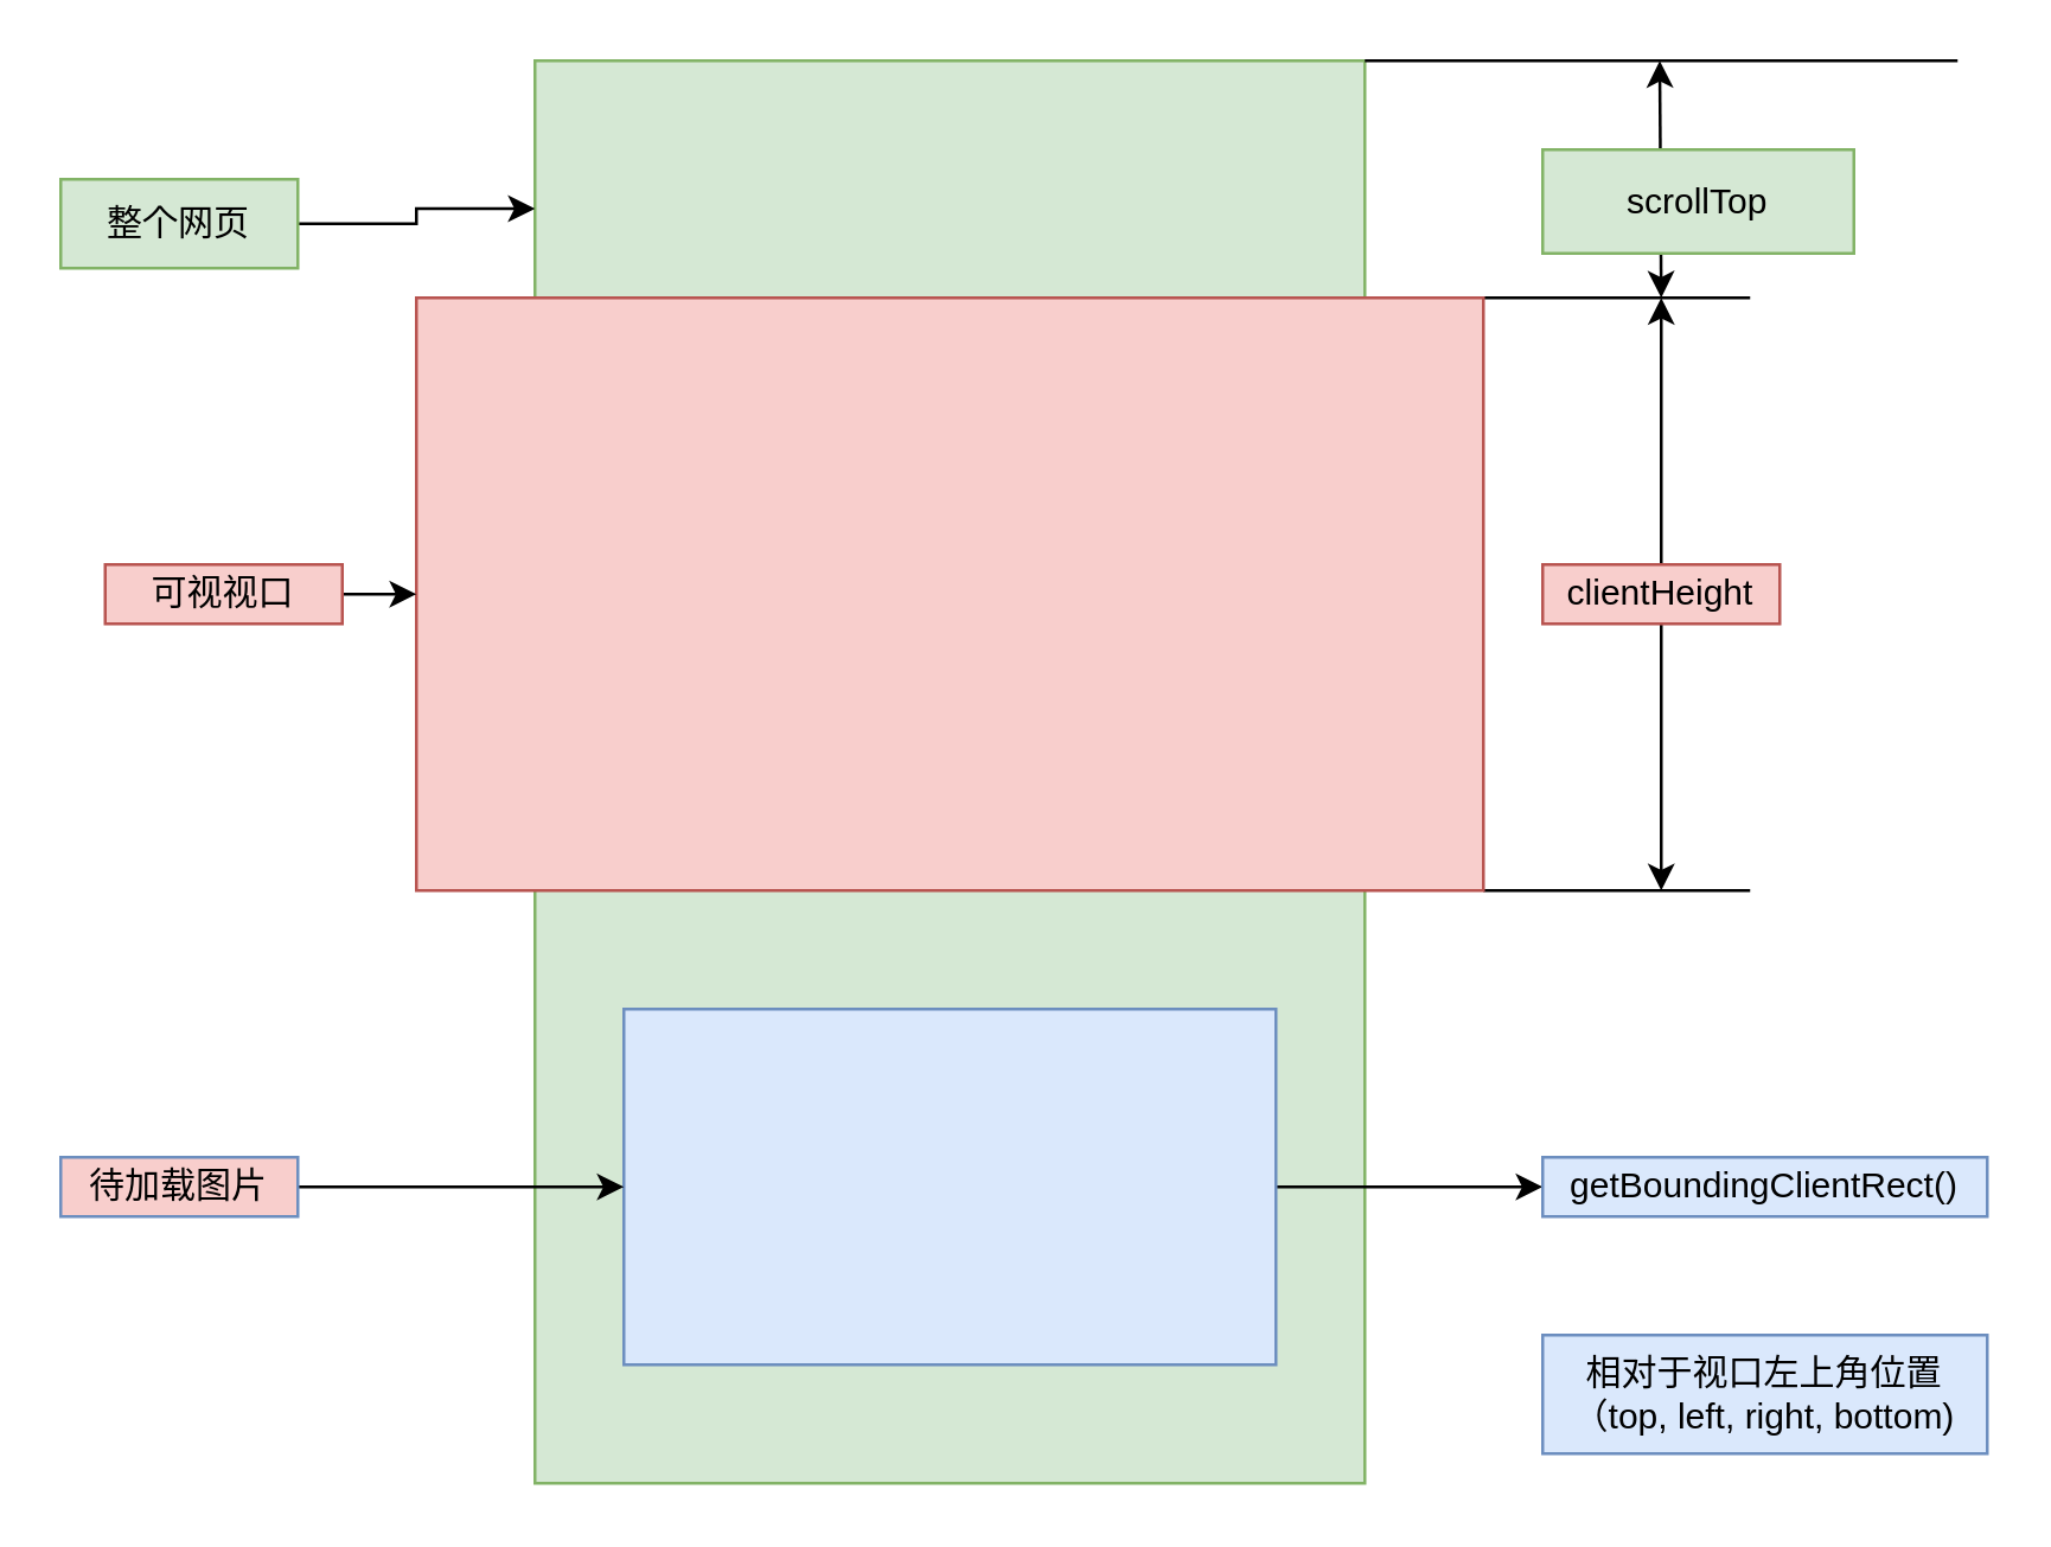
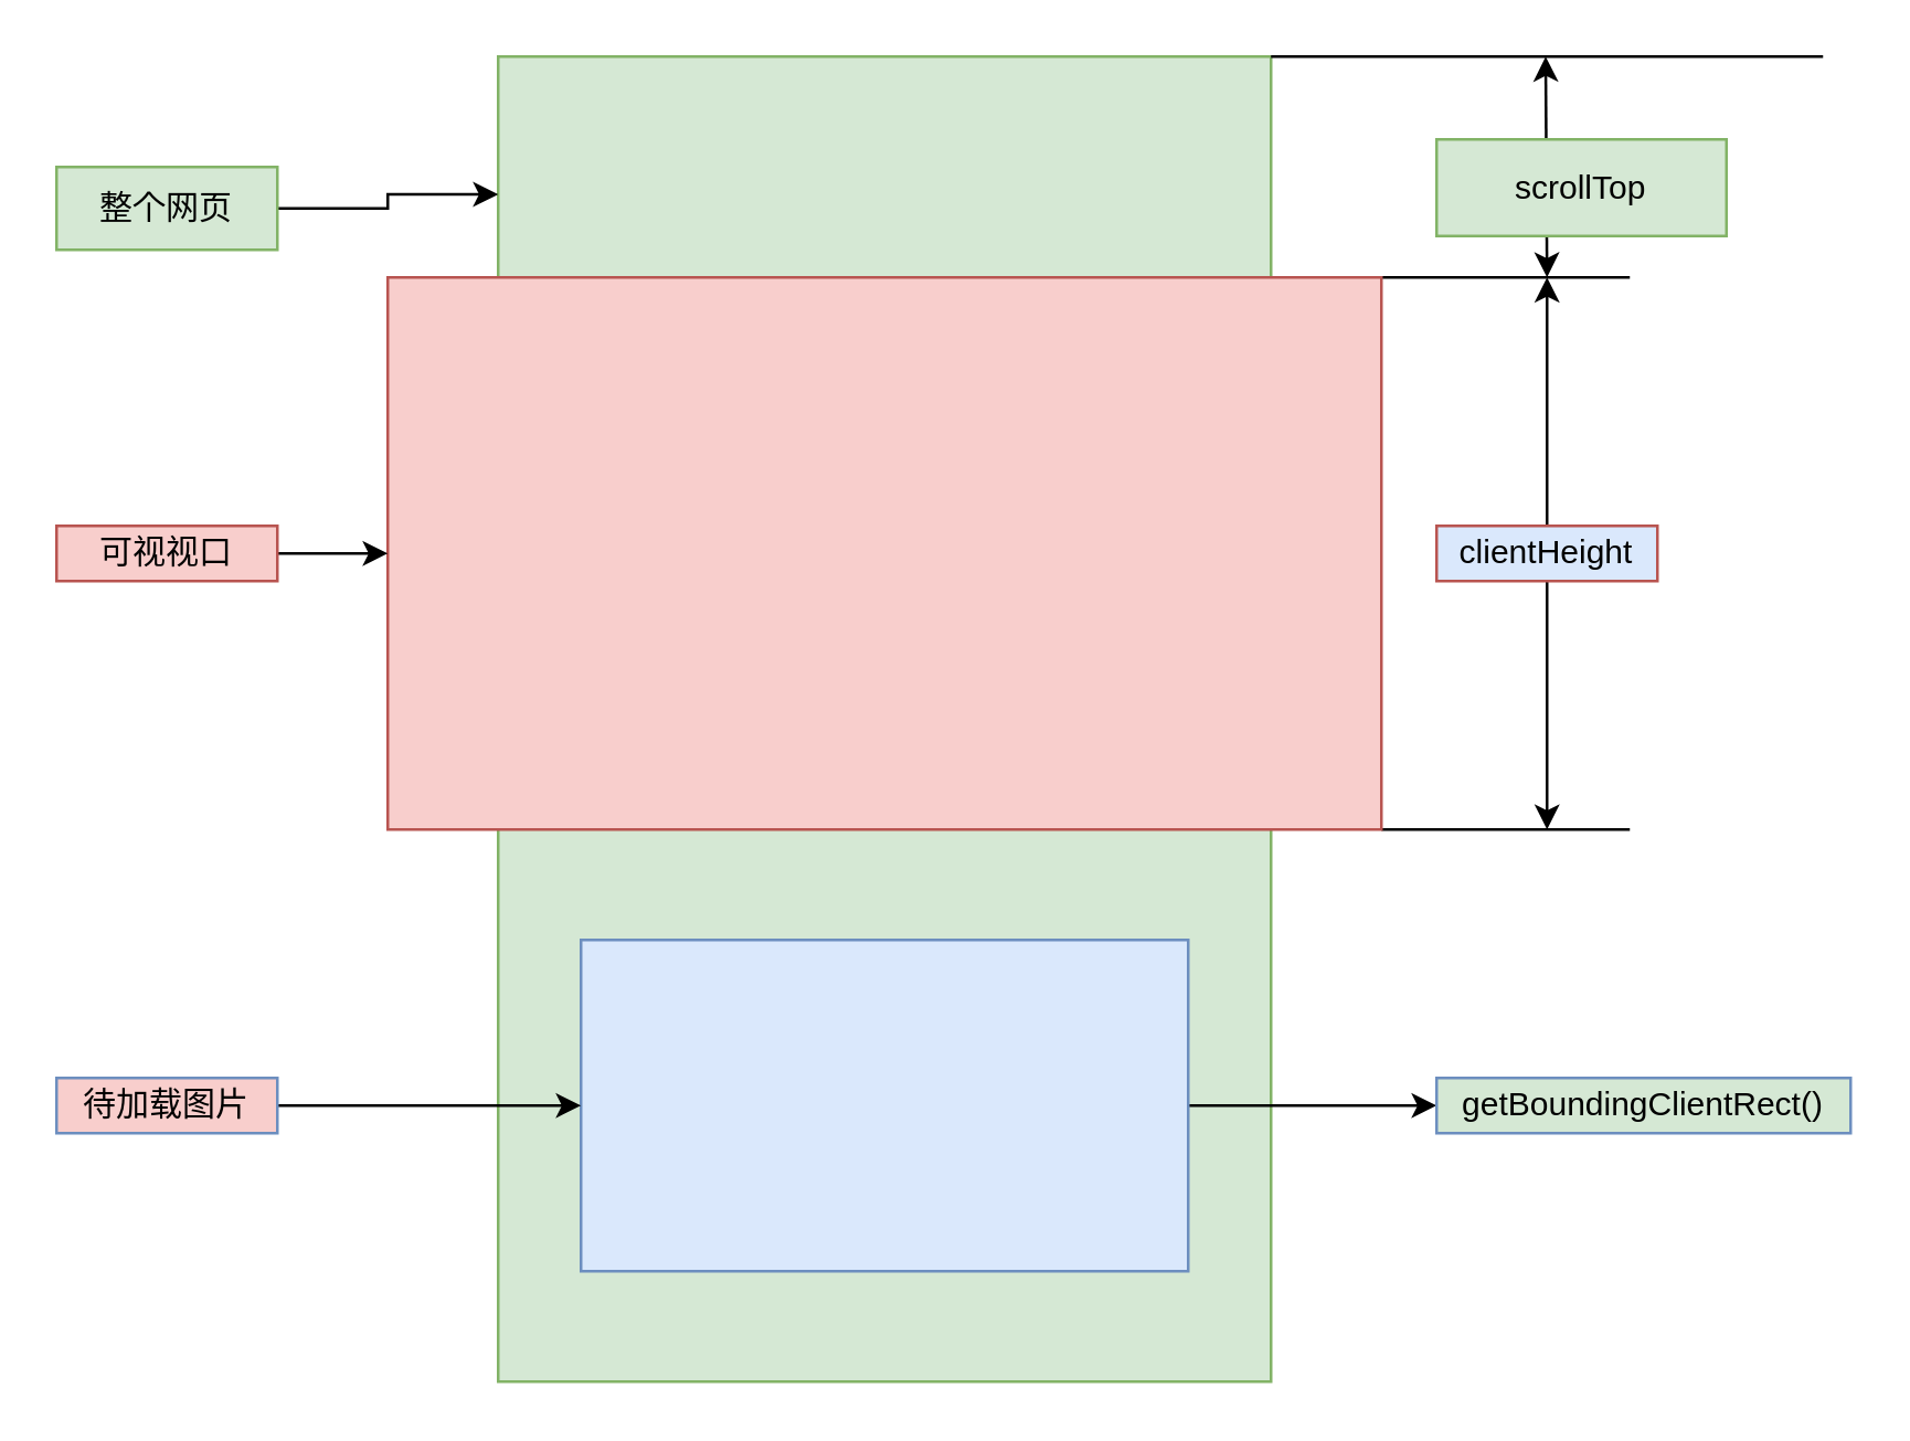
- <mxCell id="9" value="可视视口" style="rounded=0;whiteSpace=wrap;html=1;fillColor=#f8cecc;strokeColor=#b85450;" vertex="1" parent="1"><mxGeometry x="35" y="190" width="80" height="20" as="geometry" /></mxCell>
+ <mxCell id="9" value="可视视口" style="rounded=0;whiteSpace=wrap;html=1;fillColor=#f8cecc;strokeColor=#b85450;" vertex="1" parent="1"><mxGeometry x="20" y="190" width="80" height="20" as="geometry" /></mxCell>
- <mxCell id="15" value="clientHeight" style="rounded=0;whiteSpace=wrap;html=1;fillColor=#f8cecc;strokeColor=#b85450;" vertex="1" parent="1"><mxGeometry x="520" y="190" width="80" height="20" as="geometry" /></mxCell>
+ <mxCell id="15" value="clientHeight" style="rounded=0;whiteSpace=wrap;html=1;fillColor=#dae8fc;strokeColor=#b85450;" vertex="1" parent="1"><mxGeometry x="520" y="190" width="80" height="20" as="geometry" /></mxCell>
- <mxCell id="19" value="getBoundingClientRect()" style="rounded=0;whiteSpace=wrap;html=1;fillColor=#dae8fc;strokeColor=#6c8ebf;" vertex="1" parent="1"><mxGeometry x="520" y="390" width="150" height="20" as="geometry" /></mxCell>
+ <mxCell id="19" value="getBoundingClientRect()" style="rounded=0;whiteSpace=wrap;html=1;fillColor=#d5e8d4;strokeColor=#6c8ebf;" vertex="1" parent="1"><mxGeometry x="520" y="390" width="150" height="20" as="geometry" /></mxCell>
- <mxCell id="20" value="相对于视口左上角位置（top, left, right, bottom)" style="rounded=0;whiteSpace=wrap;html=1;fillColor=#dae8fc;strokeColor=#6c8ebf;" vertex="1" parent="1"><mxGeometry x="520" y="450" width="150" height="40" as="geometry" /></mxCell>
